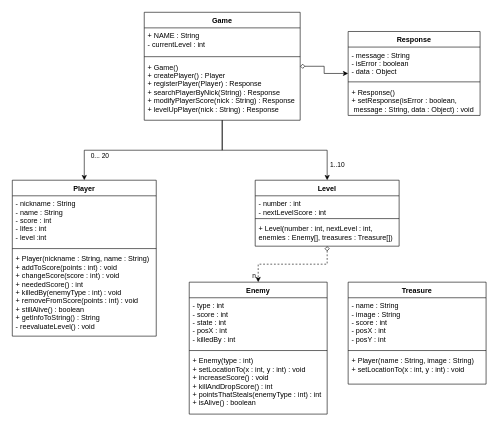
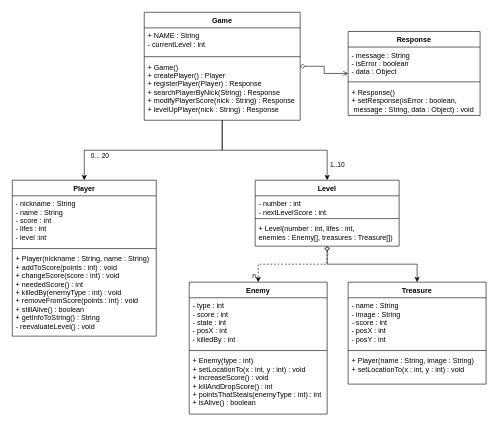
- <mxCell id="13" style="edgeStyle=orthogonalEdgeStyle;rounded=0;orthogonalLoop=1;jettySize=auto;html=1;startArrow=diamond;startFill=0;" parent="1" source="14" target="30" edge="1"><mxGeometry relative="1" as="geometry" /></mxCell>
+ <mxCell id="13" style="edgeStyle=orthogonalEdgeStyle;rounded=0;orthogonalLoop=1;jettySize=auto;html=1;startArrow=diamond;startFill=0;endArrow=open;" parent="1" source="14" target="30" edge="1"><mxGeometry relative="1" as="geometry" /></mxCell>
- <mxCell id="8" value="+ Level(number : int, nextLevel : int, &#10;enemies : Enemy[], treasures : Treasure[])" style="text;strokeColor=none;fillColor=none;align=left;verticalAlign=top;spacingLeft=4;spacingRight=4;overflow=hidden;rotatable=0;points=[[0,0.5],[1,0.5]];portConstraint=eastwest;" parent="5" vertex="1"><mxGeometry y="68" width="240" height="42" as="geometry" /></mxCell>
+ <mxCell id="8" value="+ Level(number : int, lifes : int, &#10;enemies : Enemy[], treasures : Treasure[])" style="text;strokeColor=none;fillColor=none;align=left;verticalAlign=top;spacingLeft=4;spacingRight=4;overflow=hidden;rotatable=0;points=[[0,0.5],[1,0.5]];portConstraint=eastwest;" parent="5" vertex="1"><mxGeometry y="68" width="240" height="42" as="geometry" /></mxCell>
+ <mxCell id="4" style="edgeStyle=orthogonalEdgeStyle;rounded=0;orthogonalLoop=1;jettySize=auto;html=1;startArrow=diamond;startFill=0;" parent="1" source="5" target="26" edge="1"><mxGeometry relative="1" as="geometry" /></mxCell>
